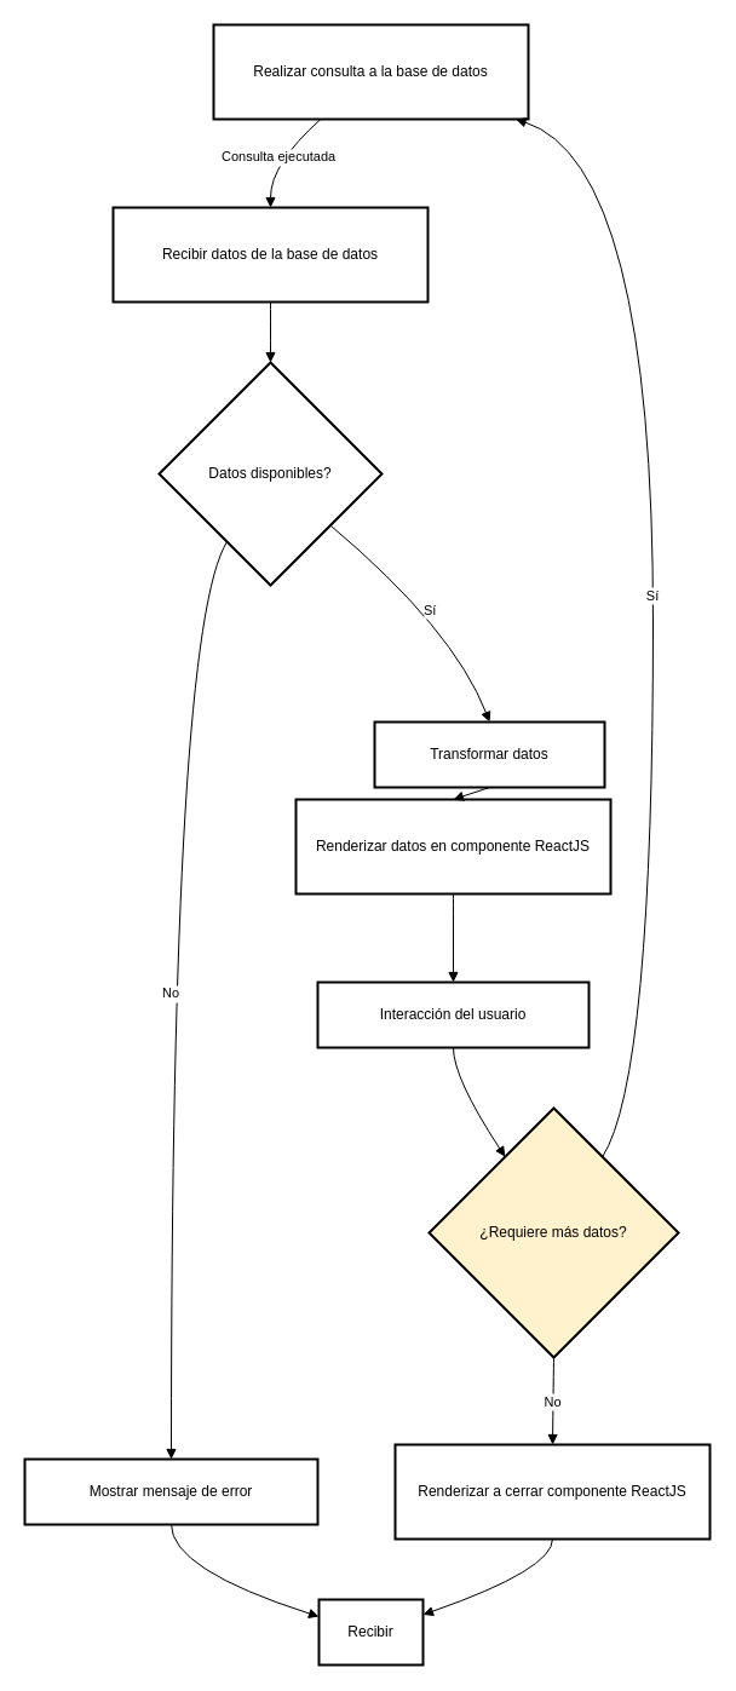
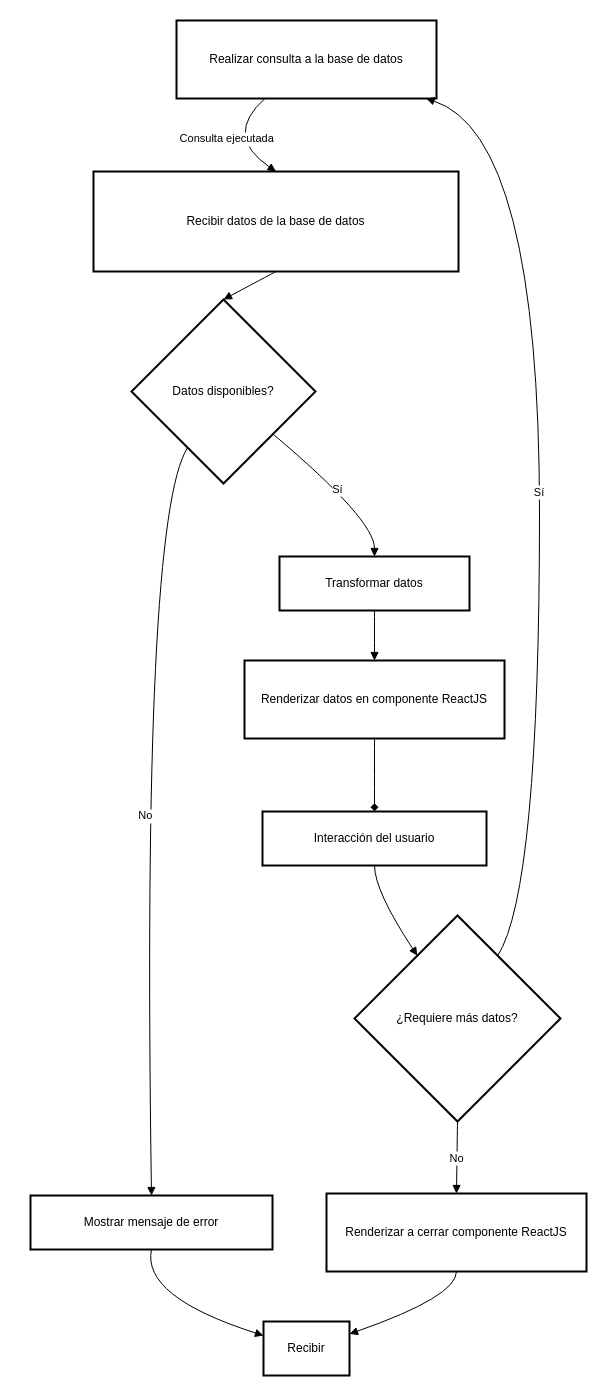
- <mxCell id="3" value="Recibir datos de la base de datos" style="whiteSpace=wrap;strokeWidth=2;" parent="1" vertex="1"><mxGeometry x="93" y="171" width="260" height="78" as="geometry" /></mxCell>
+ <mxCell id="3" value="Recibir datos de la base de datos" style="whiteSpace=wrap;strokeWidth=2;" parent="1" vertex="1"><mxGeometry x="93" y="171" width="365" height="100" as="geometry" /></mxCell>
- <mxCell id="5" value="Transformar datos" style="whiteSpace=wrap;strokeWidth=2;" parent="1" vertex="1"><mxGeometry x="309" y="596" width="190" height="54" as="geometry" /></mxCell>
+ <mxCell id="5" value="Transformar datos" style="whiteSpace=wrap;strokeWidth=2;" parent="1" vertex="1"><mxGeometry x="279" y="556" width="190" height="54" as="geometry" /></mxCell>
- <mxCell id="18" value="" style="curved=1;startArrow=none;endArrow=block;exitX=0.5;exitY=1;entryX=0.5;entryY=0;" parent="1" source="7" target="9" edge="1"><mxGeometry relative="1" as="geometry"><Array as="points" /></mxGeometry></mxCell>
+ <mxCell id="18" value="" style="curved=1;startArrow=none;endArrow=diamond;exitX=0.5;exitY=1;entryX=0.5;entryY=0;" parent="1" source="7" target="9" edge="1"><mxGeometry relative="1" as="geometry"><Array as="points" /></mxGeometry></mxCell>
- <mxCell id="10" value="¿Requiere más datos?" style="rhombus;strokeWidth=2;whiteSpace=wrap;fillColor=#fff2cc;" parent="1" vertex="1"><mxGeometry x="354" y="915" width="206" height="206" as="geometry" /></mxCell>
+ <mxCell id="10" value="¿Requiere más datos?" style="rhombus;strokeWidth=2;whiteSpace=wrap;" parent="1" vertex="1"><mxGeometry x="354" y="915" width="206" height="206" as="geometry" /></mxCell>
- <mxCell id="6" value="Mostrar mensaje de error" style="whiteSpace=wrap;strokeWidth=2;" parent="1" vertex="1"><mxGeometry x="20" y="1205" width="242" height="54" as="geometry" /></mxCell>
+ <mxCell id="6" value="Mostrar mensaje de error" style="whiteSpace=wrap;strokeWidth=2;" parent="1" vertex="1"><mxGeometry x="30" y="1195" width="242" height="54" as="geometry" /></mxCell>
